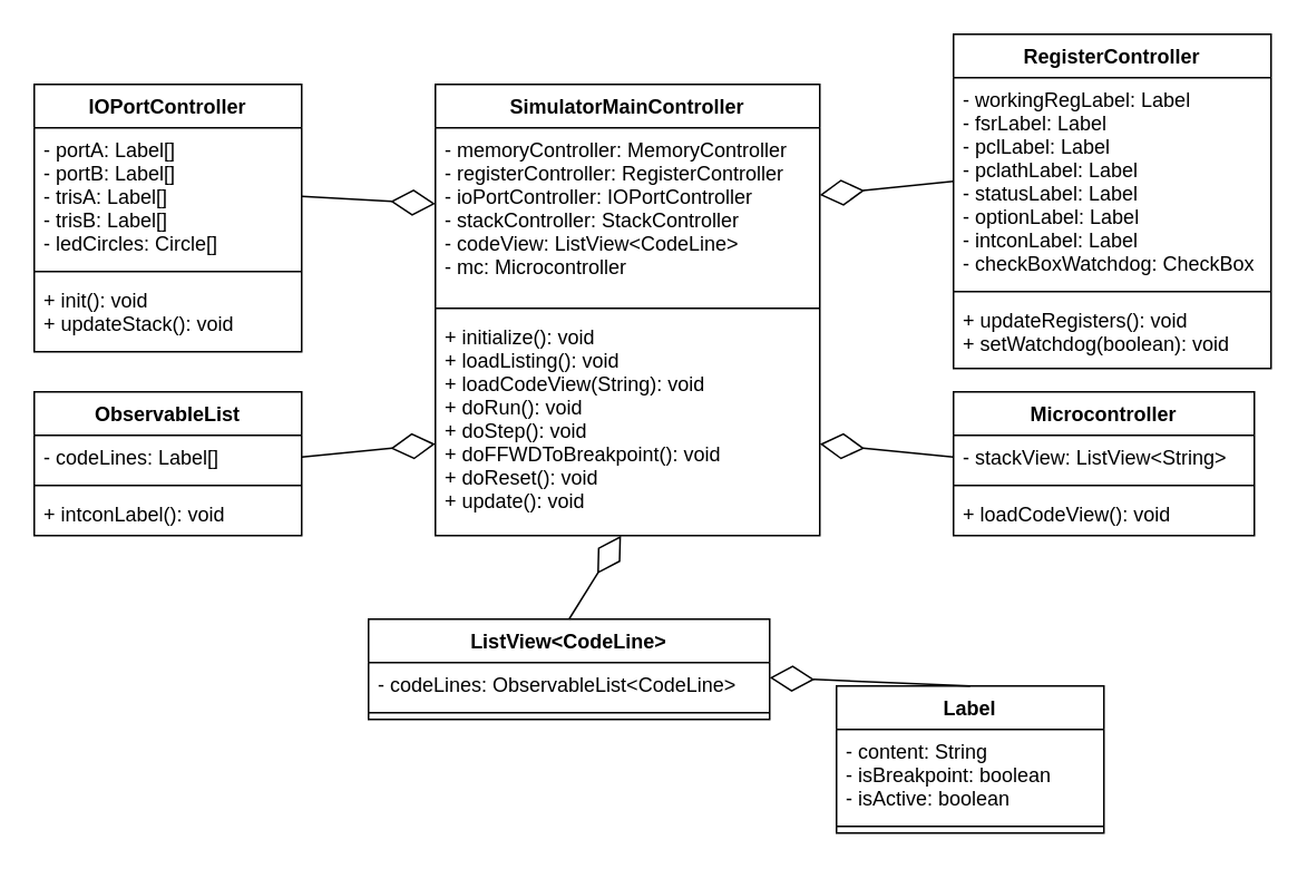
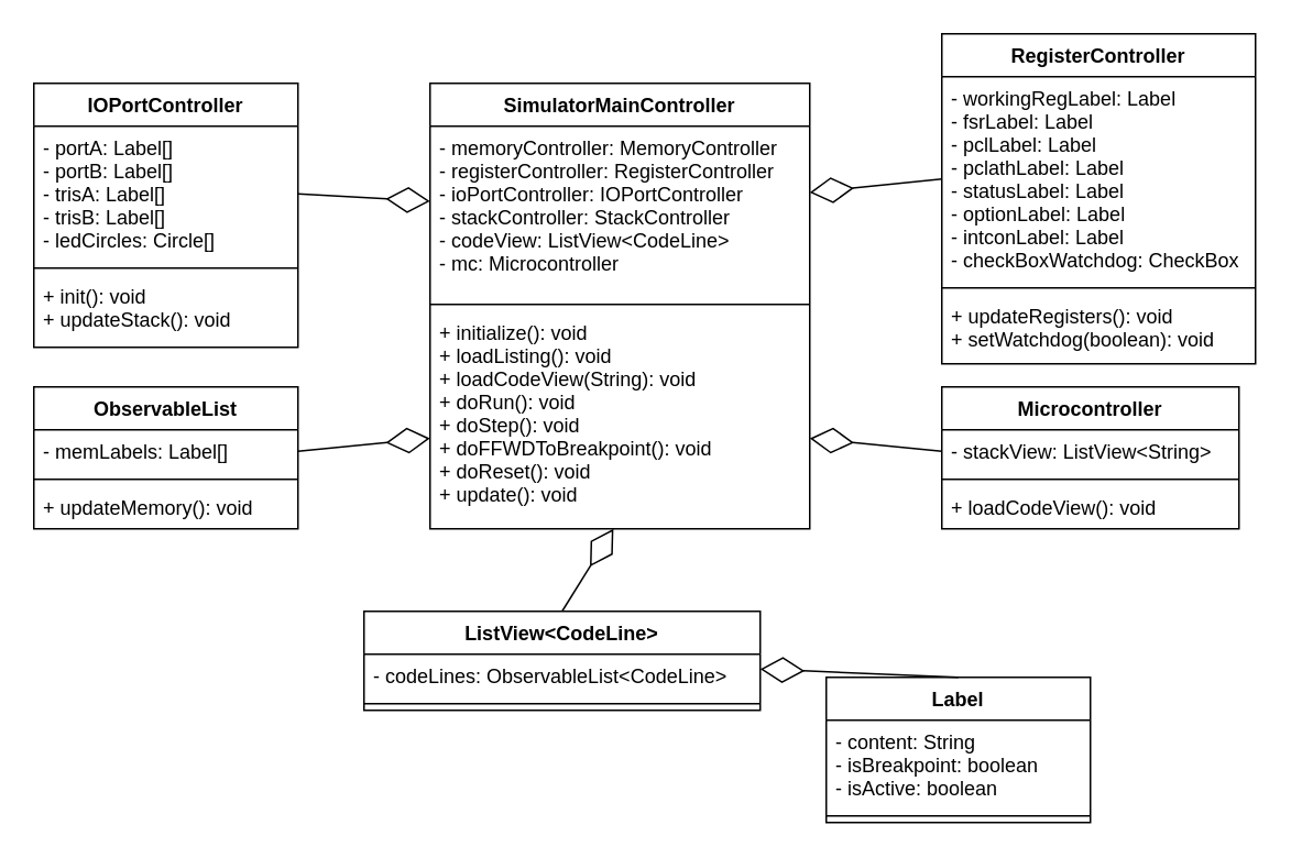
- <mxCell id="11" value="- codeLines: Label[]" style="text;strokeColor=none;fillColor=none;align=left;verticalAlign=top;spacingLeft=4;spacingRight=4;overflow=hidden;rotatable=0;points=[[0,0.5],[1,0.5]];portConstraint=eastwest;" parent="10" vertex="1"><mxGeometry y="26" width="160" height="26" as="geometry" /></mxCell>
+ <mxCell id="11" value="- memLabels: Label[]" style="text;strokeColor=none;fillColor=none;align=left;verticalAlign=top;spacingLeft=4;spacingRight=4;overflow=hidden;rotatable=0;points=[[0,0.5],[1,0.5]];portConstraint=eastwest;" parent="10" vertex="1"><mxGeometry y="26" width="160" height="26" as="geometry" /></mxCell>
- <mxCell id="13" value="+ intconLabel(): void" style="text;strokeColor=none;fillColor=none;align=left;verticalAlign=top;spacingLeft=4;spacingRight=4;overflow=hidden;rotatable=0;points=[[0,0.5],[1,0.5]];portConstraint=eastwest;" parent="10" vertex="1"><mxGeometry y="60" width="160" height="26" as="geometry" /></mxCell>
+ <mxCell id="13" value="+ updateMemory(): void" style="text;strokeColor=none;fillColor=none;align=left;verticalAlign=top;spacingLeft=4;spacingRight=4;overflow=hidden;rotatable=0;points=[[0,0.5],[1,0.5]];portConstraint=eastwest;" parent="10" vertex="1"><mxGeometry y="60" width="160" height="26" as="geometry" /></mxCell>
